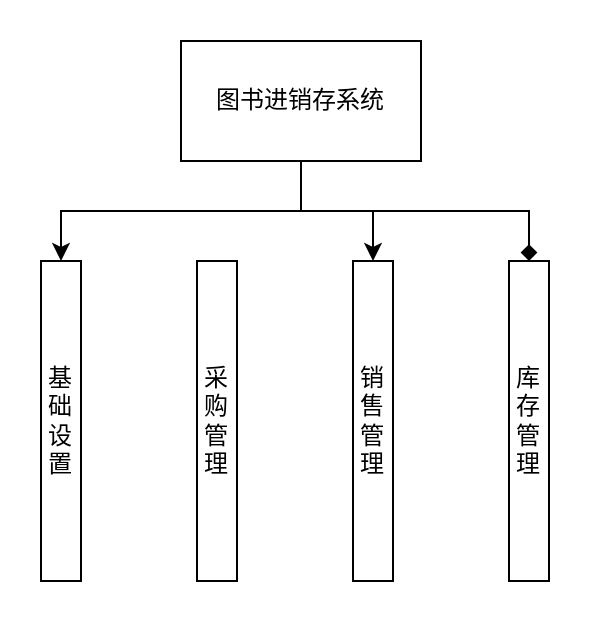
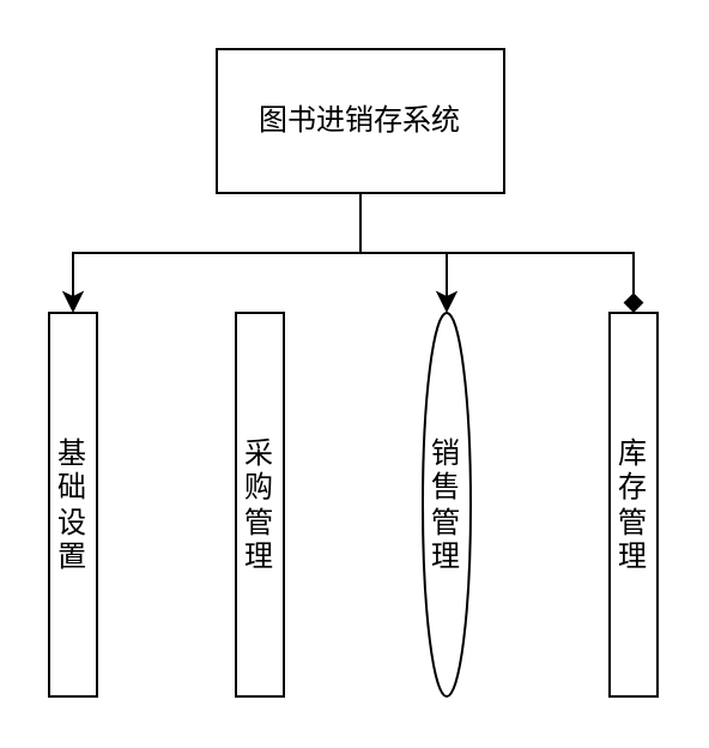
- <mxCell id="8" value="销售管理" style="rounded=0;whiteSpace=wrap;html=1;" vertex="1" parent="1"><mxGeometry x="176" y="130" width="20" height="160" as="geometry" /></mxCell>
+ <mxCell id="8" value="销售管理" style="ellipse;whiteSpace=wrap;html=1;" vertex="1" parent="1"><mxGeometry x="176" y="130" width="20" height="160" as="geometry" /></mxCell>
